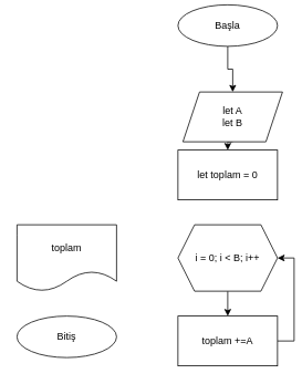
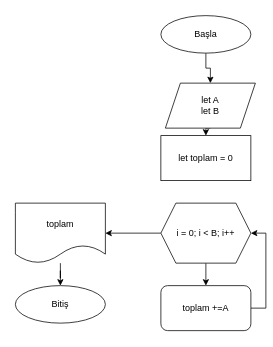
- <mxCell id="3" value="Başla" style="ellipse;whiteSpace=wrap;html=1;" vertex="1" parent="1"><mxGeometry x="214" y="5" width="120" height="50" as="geometry" /></mxCell>
+ <mxCell id="3" value="Başla" style="ellipse;whiteSpace=wrap;html=1;" vertex="1" parent="1"><mxGeometry x="214" y="20" width="120" height="50" as="geometry" /></mxCell>
+ <mxCell id="8" style="edgeStyle=orthogonalEdgeStyle;rounded=0;orthogonalLoop=1;jettySize=auto;html=1;exitX=0;exitY=0.5;exitDx=0;exitDy=0;entryX=1;entryY=0.5;entryDx=0;entryDy=0;" edge="1" parent="1" source="9" target="13"><mxGeometry relative="1" as="geometry" /></mxCell>
+ <mxCell id="12" style="edgeStyle=orthogonalEdgeStyle;rounded=0;orthogonalLoop=1;jettySize=auto;html=1;entryX=0.5;entryY=0;entryDx=0;entryDy=0;" edge="1" parent="1" source="13" target="14"><mxGeometry relative="1" as="geometry" /></mxCell>
- <mxCell id="11" value="toplam +=A" style="rounded=0;whiteSpace=wrap;html=1;" vertex="1" parent="1"><mxGeometry x="214" y="380" width="120" height="60" as="geometry" /></mxCell>
+ <mxCell id="11" value="toplam +=A" style="whiteSpace=wrap;html=1;rounded=1;" vertex="1" parent="1"><mxGeometry x="214" y="380" width="120" height="60" as="geometry" /></mxCell>
